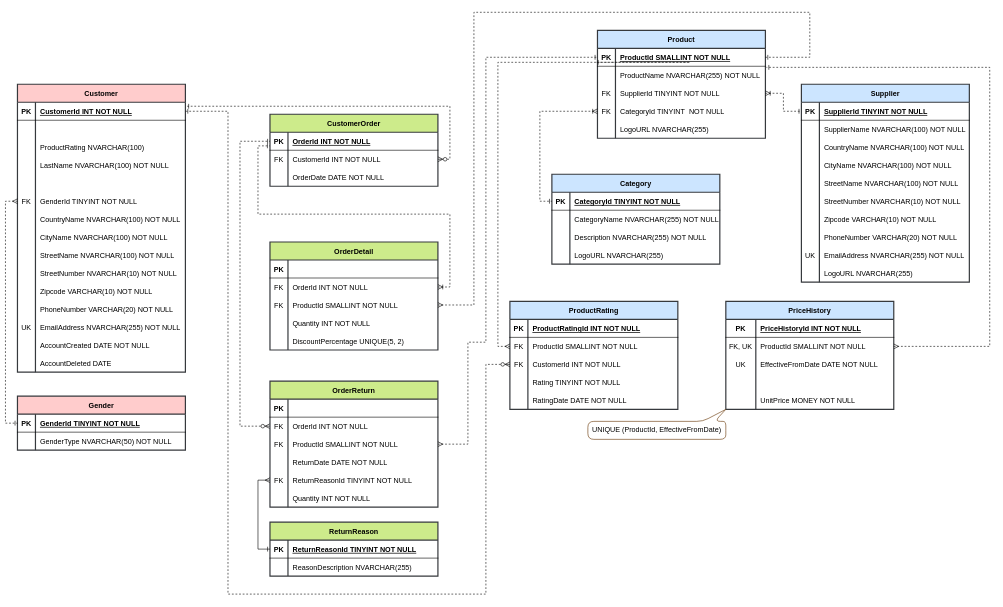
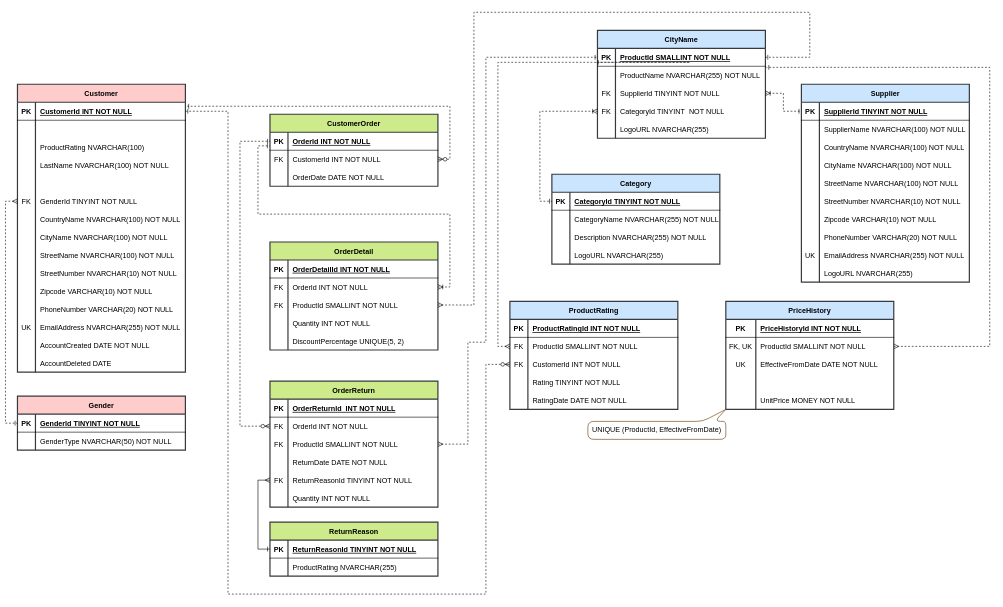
- <mxCell id="97" value="Product" style="shape=table;startSize=30;container=1;collapsible=1;childLayout=tableLayout;fixedRows=1;rowLines=0;fontStyle=1;align=center;resizeLast=1;rounded=0;shadow=0;strokeWidth=2;fillColor=#cce5ff;strokeColor=#36393d;" parent="1" vertex="1"><mxGeometry x="987" y="50" width="280" height="180" as="geometry" /></mxCell>
+ <mxCell id="97" value="CityName" style="shape=table;startSize=30;container=1;collapsible=1;childLayout=tableLayout;fixedRows=1;rowLines=0;fontStyle=1;align=center;resizeLast=1;rounded=0;shadow=0;strokeWidth=2;fillColor=#cce5ff;strokeColor=#36393d;" parent="1" vertex="1"><mxGeometry x="987" y="50" width="280" height="180" as="geometry" /></mxCell>
+ <mxCell id="126" value="OrderDetailId INT NOT NULL" style="shape=partialRectangle;overflow=hidden;connectable=0;fillColor=none;top=0;left=0;bottom=0;right=0;align=left;spacingLeft=6;fontStyle=5;" parent="124" vertex="1"><mxGeometry x="30" width="250" height="30" as="geometry"><mxRectangle width="250" height="30" as="alternateBounds" /></mxGeometry></mxCell>
+ <mxCell id="186" value="OrderReturnId  INT NOT NULL" style="shape=partialRectangle;overflow=hidden;connectable=0;fillColor=none;top=0;left=0;bottom=0;right=0;align=left;spacingLeft=6;fontStyle=5;" parent="184" vertex="1"><mxGeometry x="30" width="250" height="30" as="geometry"><mxRectangle width="250" height="30" as="alternateBounds" /></mxGeometry></mxCell>
- <mxCell id="210" value="ReasonDescription NVARCHAR(255)" style="shape=partialRectangle;overflow=hidden;connectable=0;fillColor=none;top=0;left=0;bottom=0;right=0;align=left;spacingLeft=6;" vertex="1" parent="208"><mxGeometry x="30" width="250" height="30" as="geometry"><mxRectangle width="250" height="30" as="alternateBounds" /></mxGeometry></mxCell>
+ <mxCell id="210" value="ProductRating NVARCHAR(255)" style="shape=partialRectangle;overflow=hidden;connectable=0;fillColor=none;top=0;left=0;bottom=0;right=0;align=left;spacingLeft=6;" vertex="1" parent="208"><mxGeometry x="30" width="250" height="30" as="geometry"><mxRectangle width="250" height="30" as="alternateBounds" /></mxGeometry></mxCell>
